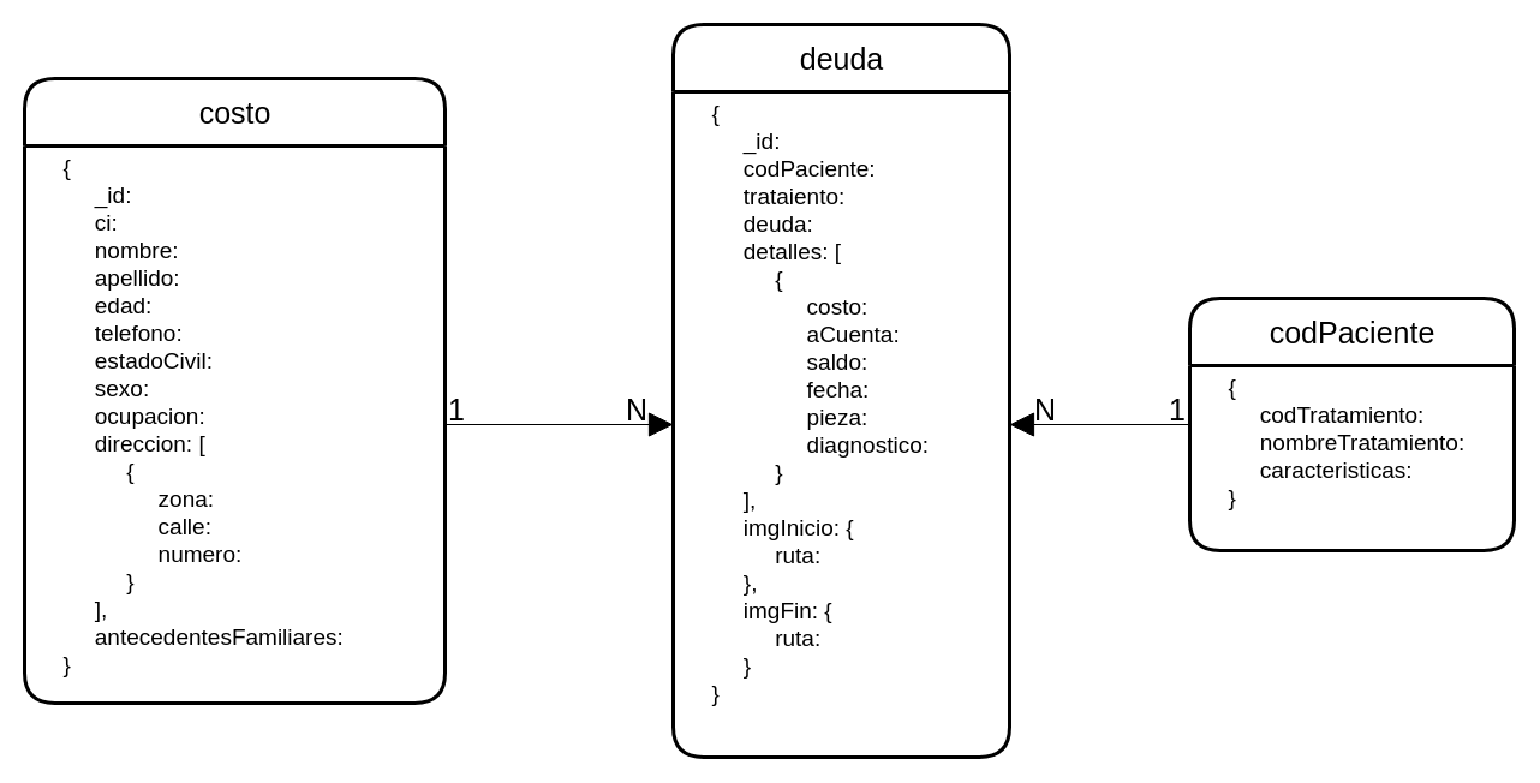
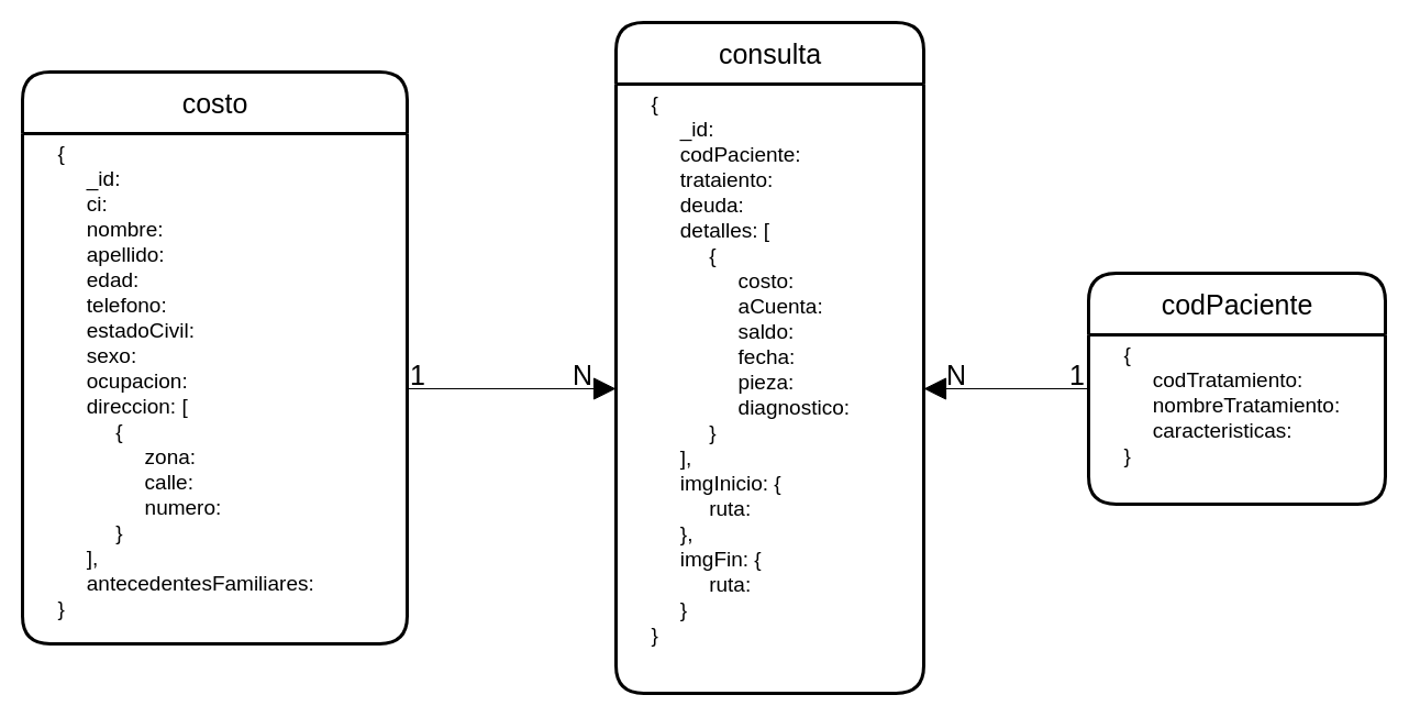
- <mxCell id="2" value="deuda" style="swimlane;fontStyle=0;childLayout=stackLayout;horizontal=1;startSize=56;fillColor=none;horizontalStack=0;resizeParent=1;resizeParentMax=0;resizeLast=0;collapsible=1;marginBottom=0;rounded=1;labelBackgroundColor=none;strokeWidth=3;html=1;fontSize=25;" vertex="1" parent="1"><mxGeometry x="560" y="20" width="280" height="610" as="geometry"><mxRectangle x="430" y="350" width="90" height="26" as="alternateBounds" /></mxGeometry></mxCell>
+ <mxCell id="2" value="consulta" style="swimlane;fontStyle=0;childLayout=stackLayout;horizontal=1;startSize=56;fillColor=none;horizontalStack=0;resizeParent=1;resizeParentMax=0;resizeLast=0;collapsible=1;marginBottom=0;rounded=1;labelBackgroundColor=none;strokeWidth=3;html=1;fontSize=25;" vertex="1" parent="1"><mxGeometry x="560" y="20" width="280" height="610" as="geometry"><mxRectangle x="430" y="350" width="90" height="26" as="alternateBounds" /></mxGeometry></mxCell>
